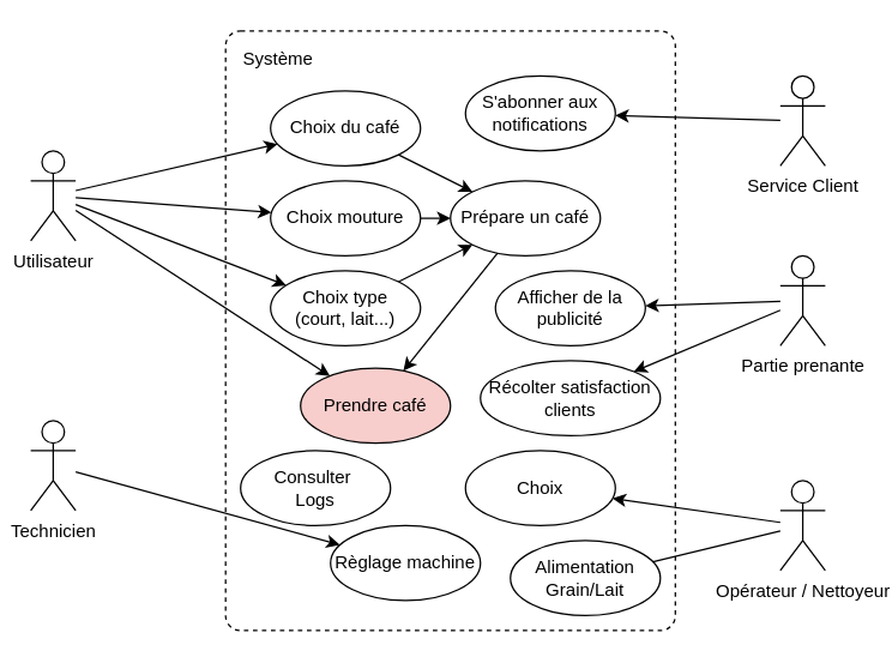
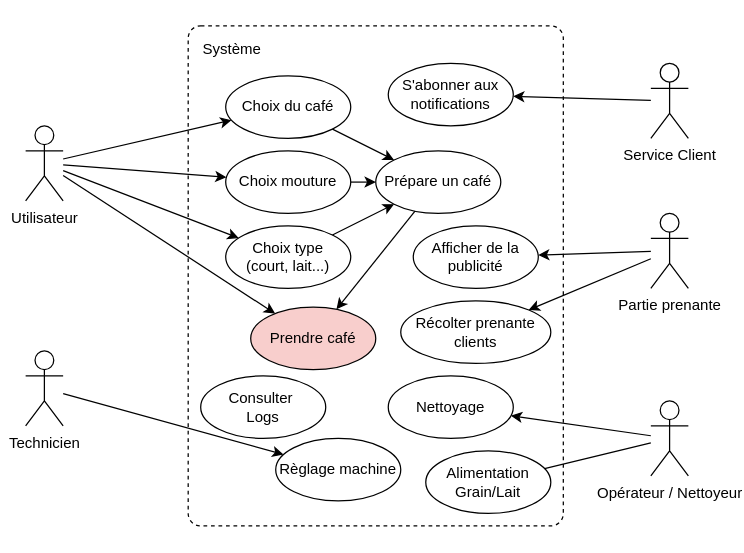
- <mxCell id="30" value="Récolter satisfaction clients" style="ellipse;whiteSpace=wrap;html=1;" vertex="1" parent="1"><mxGeometry x="320" y="240" width="120" height="50" as="geometry" /></mxCell>
+ <mxCell id="30" value="Récolter prenante clients" style="ellipse;whiteSpace=wrap;html=1;" vertex="1" parent="1"><mxGeometry x="320" y="240" width="120" height="50" as="geometry" /></mxCell>
- <mxCell id="21" value="Choix" style="ellipse;whiteSpace=wrap;html=1;" vertex="1" parent="1"><mxGeometry x="310" y="300" width="100" height="50" as="geometry" /></mxCell>
+ <mxCell id="21" value="Nettoyage" style="ellipse;whiteSpace=wrap;html=1;" vertex="1" parent="1"><mxGeometry x="310" y="300" width="100" height="50" as="geometry" /></mxCell>
